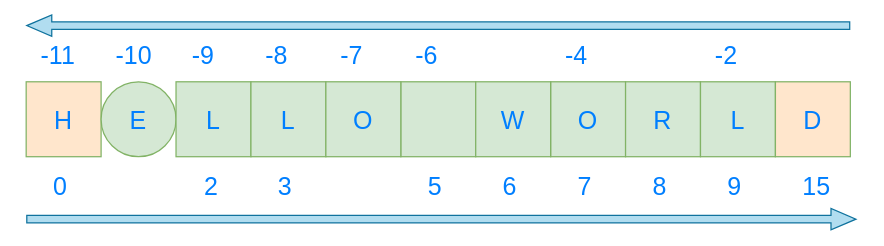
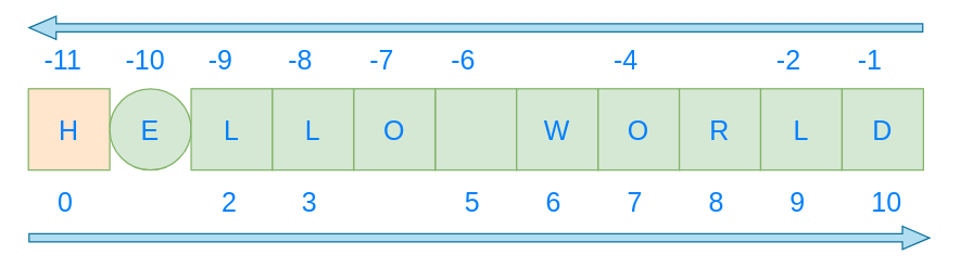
+ <mxCell id="32" value="&lt;div style=&quot;text-align: center&quot;&gt;&lt;font face=&quot;helvetica&quot;&gt;-1&lt;/font&gt;&lt;/div&gt;" style="text;whiteSpace=wrap;html=1;fontSize=20;fontColor=#007FFF;" parent="23" vertex="1"><mxGeometry x="600" width="20" height="30" as="geometry" /></mxCell>
- <mxCell id="12" value="&lt;font color=&quot;#007fff&quot;&gt;&lt;span style=&quot;font-size: 20px&quot;&gt;D&lt;/span&gt;&lt;/font&gt;" style="whiteSpace=wrap;html=1;aspect=fixed;fillColor=#ffe6cc;strokeColor=#82b366;" parent="1" vertex="1"><mxGeometry x="620" y="65" width="60" height="60" as="geometry" /></mxCell>
+ <mxCell id="12" value="&lt;font color=&quot;#007fff&quot;&gt;&lt;span style=&quot;font-size: 20px&quot;&gt;D&lt;/span&gt;&lt;/font&gt;" style="whiteSpace=wrap;html=1;aspect=fixed;fillColor=#d5e8d4;strokeColor=#82b366;" parent="1" vertex="1"><mxGeometry x="620" y="65" width="60" height="60" as="geometry" /></mxCell>
- <mxCell id="22" value="&lt;div style=&quot;text-align: center&quot;&gt;&lt;span&gt;&lt;font face=&quot;helvetica&quot;&gt;15&lt;/font&gt;&lt;/span&gt;&lt;/div&gt;" style="text;whiteSpace=wrap;html=1;fontSize=20;fontColor=#007FFF;" parent="13" vertex="1"><mxGeometry x="600" width="20" height="30" as="geometry" /></mxCell>
+ <mxCell id="22" value="&lt;div style=&quot;text-align: center&quot;&gt;&lt;span&gt;&lt;font face=&quot;helvetica&quot;&gt;10&lt;/font&gt;&lt;/span&gt;&lt;/div&gt;" style="text;whiteSpace=wrap;html=1;fontSize=20;fontColor=#007FFF;" parent="13" vertex="1"><mxGeometry x="600" width="20" height="30" as="geometry" /></mxCell>
